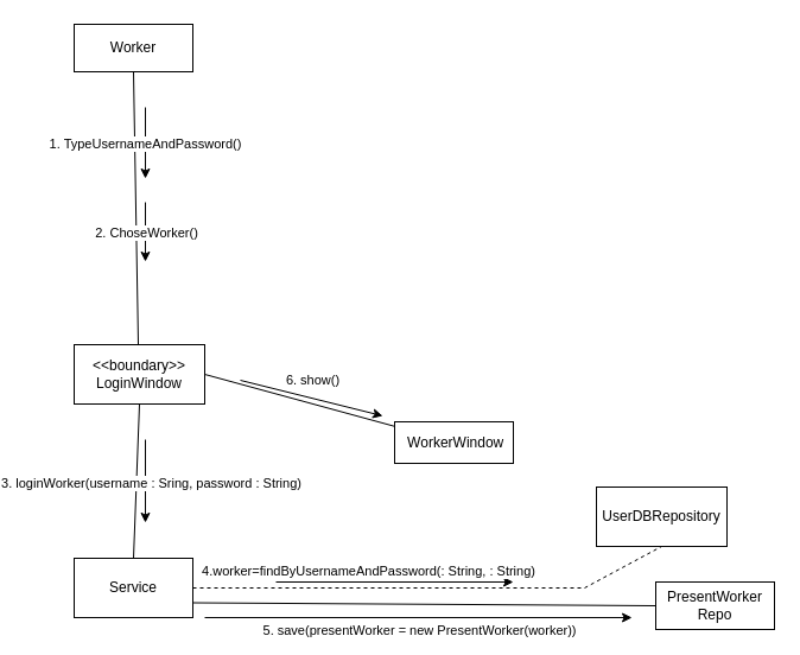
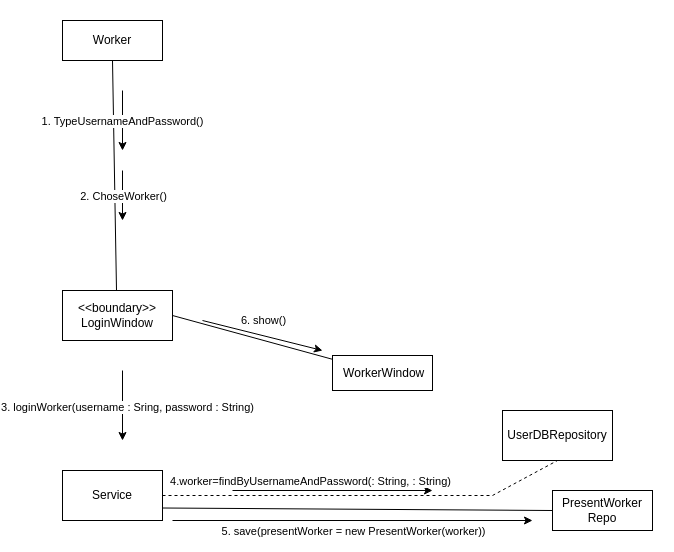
- <mxCell id="10" value="" style="endArrow=none;html=1;rounded=0;entryX=0.5;entryY=1;entryDx=0;entryDy=0;exitX=0.5;exitY=0;exitDx=0;exitDy=0;" edge="1" parent="1" source="9" target="4"><mxGeometry width="50" height="50" relative="1" as="geometry"><mxPoint x="410" y="550" as="sourcePoint" /><mxPoint x="460" y="500" as="targetPoint" /></mxGeometry></mxCell>
